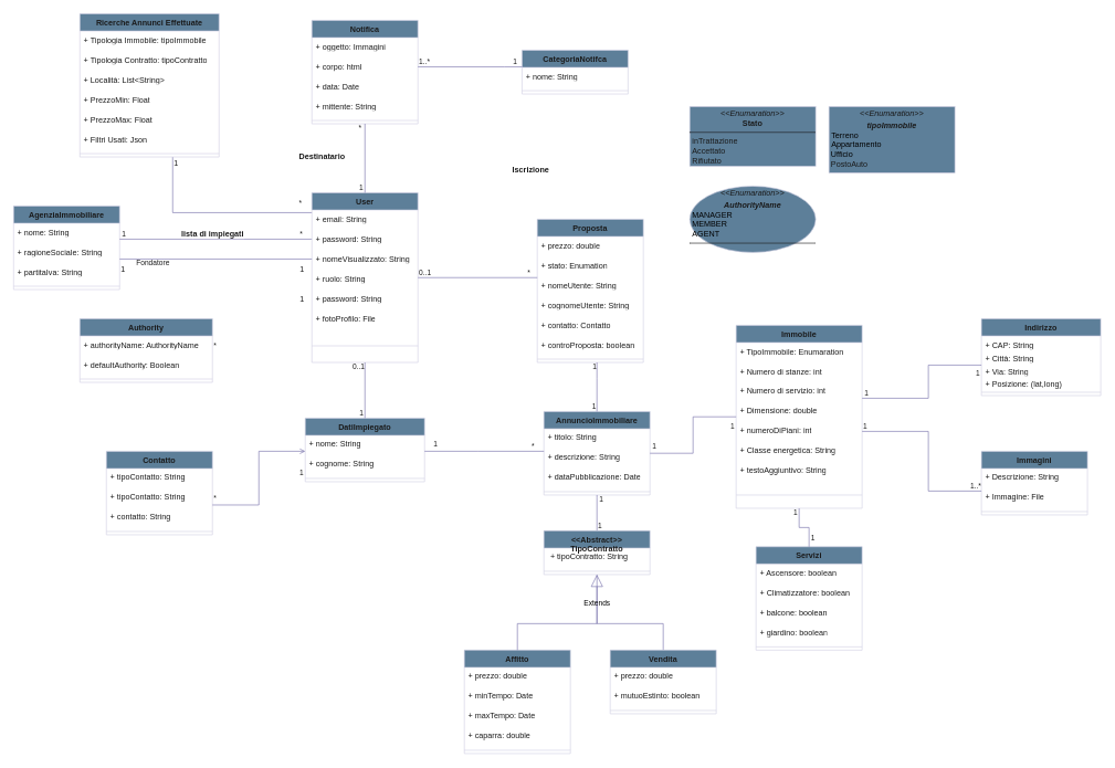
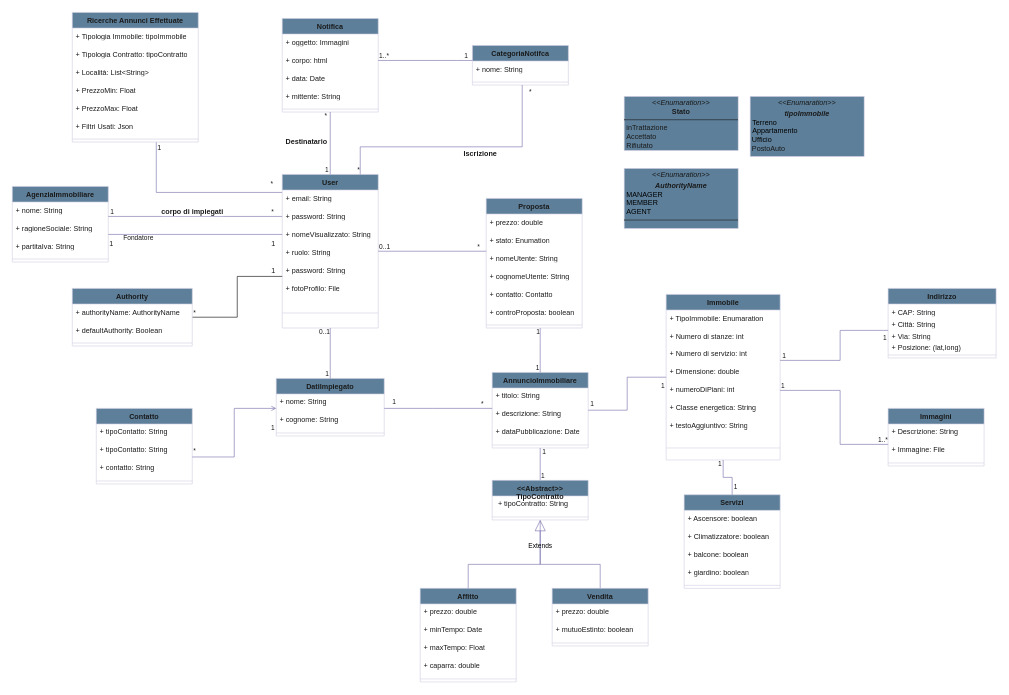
- <mxCell id="104" value="Destinatario" style="text;align=center;fontStyle=1;verticalAlign=middle;spacingLeft=3;spacingRight=3;strokeColor=none;rotatable=0;points=[[0,0.5],[1,0.5]];portConstraint=eastwest;html=1;labelBackgroundColor=none;fontColor=#1A1A1A;" parent="1" vertex="1"><mxGeometry x="445" y="220" width="80" height="30" as="geometry" /></mxCell>
+ <mxCell id="104" value="Destinatario" style="text;align=center;fontStyle=1;verticalAlign=middle;spacingLeft=3;spacingRight=3;strokeColor=none;rotatable=0;points=[[0,0.5],[1,0.5]];portConstraint=eastwest;html=1;labelBackgroundColor=none;fontColor=#1A1A1A;" parent="1" vertex="1"><mxGeometry x="470" y="220" width="80" height="30" as="geometry" /></mxCell>
+ <mxCell id="129" value="" style="endArrow=none;html=1;edgeStyle=orthogonalEdgeStyle;rounded=0;labelBackgroundColor=none;strokeColor=#736CA8;fontColor=default;" parent="1" source="42" target="123" edge="1"><mxGeometry relative="1" as="geometry"><mxPoint x="650" y="274" as="sourcePoint" /><mxPoint x="909.97" y="110" as="targetPoint" /><Array as="points"><mxPoint x="600" y="244" /><mxPoint x="870" y="244" /></Array></mxGeometry></mxCell>
+ <mxCell id="130" value="*" style="edgeLabel;resizable=0;html=1;align=left;verticalAlign=bottom;labelBackgroundColor=none;fontColor=#1A1A1A;" parent="129" connectable="0" vertex="1"><mxGeometry relative="1" as="geometry"><mxPoint x="116" y="-84" as="offset" /></mxGeometry></mxCell>
+ <mxCell id="131" value="*" style="edgeLabel;resizable=0;html=1;align=right;verticalAlign=bottom;labelBackgroundColor=none;fontColor=#1A1A1A;" parent="129" connectable="0" vertex="1"><mxGeometry relative="1" as="geometry"><mxPoint x="-164" y="46" as="offset" /></mxGeometry></mxCell>
- <mxCell id="153" value="&lt;p style=&quot;margin:0px;margin-top:4px;text-align:center;&quot;&gt;&lt;i&gt;&amp;lt;&amp;lt;Enumaration&amp;gt;&amp;gt;&lt;/i&gt;&lt;br&gt;&lt;/p&gt;&lt;p style=&quot;margin:0px;margin-top:4px;text-align:center;&quot;&gt;&lt;i&gt;&lt;b&gt;AuthorityName&lt;/b&gt;&lt;/i&gt;&lt;/p&gt;&lt;p style=&quot;margin:0px;margin-left:4px;&quot;&gt;&lt;span style=&quot;background-color: transparent; color: light-dark(rgb(0, 0, 0), rgb(255, 255, 255));&quot;&gt;MANAGER&lt;/span&gt;&lt;/p&gt;&lt;p style=&quot;margin:0px;margin-left:4px;&quot;&gt;&lt;span style=&quot;background-color: transparent; color: light-dark(rgb(0, 0, 0), rgb(255, 255, 255));&quot;&gt;MEMBER&lt;/span&gt;&lt;/p&gt;&lt;p style=&quot;margin:0px;margin-left:4px;&quot;&gt;&lt;span style=&quot;background-color: transparent; color: light-dark(rgb(0, 0, 0), rgb(255, 255, 255));&quot;&gt;AGENT&lt;/span&gt;&lt;/p&gt;&lt;hr size=&quot;1&quot; style=&quot;border-style:solid;&quot;&gt;&lt;p style=&quot;margin:0px;margin-left:4px;&quot;&gt;&lt;br&gt;&lt;/p&gt;" style="ellipse;verticalAlign=top;align=left;overflow=fill;html=1;whiteSpace=wrap;labelBackgroundColor=none;fillColor=#5D7F99;strokeColor=#D0CEE2;fontColor=#1A1A1A;" vertex="1" parent="1"><mxGeometry x="1040" y="280" width="190" height="100" as="geometry" /></mxCell>
+ <mxCell id="153" value="&lt;p style=&quot;margin:0px;margin-top:4px;text-align:center;&quot;&gt;&lt;i&gt;&amp;lt;&amp;lt;Enumaration&amp;gt;&amp;gt;&lt;/i&gt;&lt;br&gt;&lt;/p&gt;&lt;p style=&quot;margin:0px;margin-top:4px;text-align:center;&quot;&gt;&lt;i&gt;&lt;b&gt;AuthorityName&lt;/b&gt;&lt;/i&gt;&lt;/p&gt;&lt;p style=&quot;margin:0px;margin-left:4px;&quot;&gt;&lt;span style=&quot;background-color: transparent; color: light-dark(rgb(0, 0, 0), rgb(255, 255, 255));&quot;&gt;MANAGER&lt;/span&gt;&lt;/p&gt;&lt;p style=&quot;margin:0px;margin-left:4px;&quot;&gt;&lt;span style=&quot;background-color: transparent; color: light-dark(rgb(0, 0, 0), rgb(255, 255, 255));&quot;&gt;MEMBER&lt;/span&gt;&lt;/p&gt;&lt;p style=&quot;margin:0px;margin-left:4px;&quot;&gt;&lt;span style=&quot;background-color: transparent; color: light-dark(rgb(0, 0, 0), rgb(255, 255, 255));&quot;&gt;AGENT&lt;/span&gt;&lt;/p&gt;&lt;hr size=&quot;1&quot; style=&quot;border-style:solid;&quot;&gt;&lt;p style=&quot;margin:0px;margin-left:4px;&quot;&gt;&lt;br&gt;&lt;/p&gt;" style="verticalAlign=top;align=left;overflow=fill;html=1;whiteSpace=wrap;labelBackgroundColor=none;fillColor=#5D7F99;strokeColor=#D0CEE2;fontColor=#1A1A1A;" vertex="1" parent="1"><mxGeometry x="1040" y="280" width="190" height="100" as="geometry" /></mxCell>
- <mxCell id="50" value="lista di impiegati" style="text;align=center;fontStyle=1;verticalAlign=middle;spacingLeft=3;spacingRight=3;strokeColor=none;rotatable=0;points=[[0,0.5],[1,0.5]];portConstraint=eastwest;html=1;labelBackgroundColor=default;fontColor=#1A1A1A;" parent="1" vertex="1"><mxGeometry x="280" y="337" width="80" height="30" as="geometry" /></mxCell>
+ <mxCell id="50" value="corpo di impiegati" style="text;align=center;fontStyle=1;verticalAlign=middle;spacingLeft=3;spacingRight=3;strokeColor=none;rotatable=0;points=[[0,0.5],[1,0.5]];portConstraint=eastwest;html=1;labelBackgroundColor=default;fontColor=#1A1A1A;" parent="1" vertex="1"><mxGeometry x="280" y="337" width="80" height="30" as="geometry" /></mxCell>
+ <mxCell id="148" style="edgeStyle=orthogonalEdgeStyle;rounded=0;orthogonalLoop=1;jettySize=auto;html=1;fontSize=12;startSize=8;endSize=8;endArrow=none;startFill=0;" edge="1" parent="1" source="149" target="42"><mxGeometry relative="1" as="geometry"><Array as="points"><mxPoint x="395" y="528" /><mxPoint x="395" y="460" /></Array></mxGeometry></mxCell>
- <mxCell id="27" value="+ maxTempo: Date" style="text;strokeColor=none;fillColor=none;align=left;verticalAlign=top;spacingLeft=4;spacingRight=4;overflow=hidden;rotatable=0;points=[[0,0.5],[1,0.5]];portConstraint=eastwest;whiteSpace=wrap;html=1;labelBackgroundColor=none;fontColor=#1A1A1A;" parent="24" vertex="1"><mxGeometry y="86" width="160" height="30" as="geometry" /></mxCell>
+ <mxCell id="27" value="+ maxTempo: Float" style="text;strokeColor=none;fillColor=none;align=left;verticalAlign=top;spacingLeft=4;spacingRight=4;overflow=hidden;rotatable=0;points=[[0,0.5],[1,0.5]];portConstraint=eastwest;whiteSpace=wrap;html=1;labelBackgroundColor=none;fontColor=#1A1A1A;" parent="24" vertex="1"><mxGeometry y="86" width="160" height="30" as="geometry" /></mxCell>
